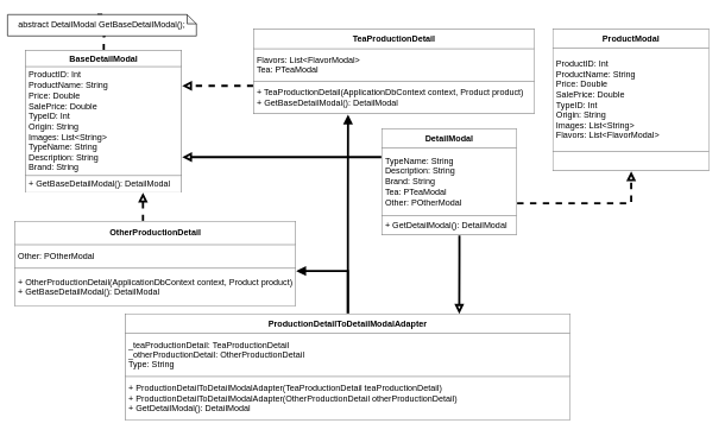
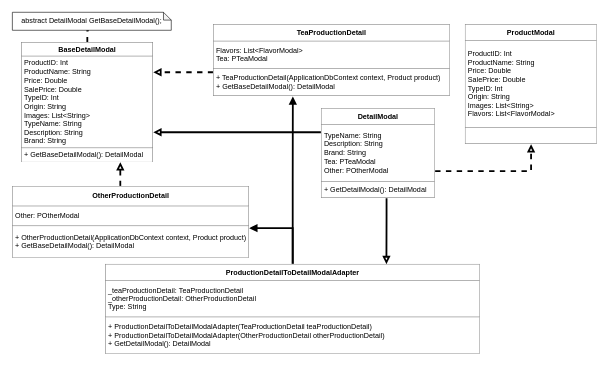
- <mxCell id="4" value="abstract DetailModal GetBaseDetailModal();" style="shape=note;whiteSpace=wrap;html=1;backgroundOutline=1;darkOpacity=0.05;labelBackgroundColor=default;align=center;size=13;" vertex="1" parent="1"><mxGeometry x="10" y="20" width="265" height="30" as="geometry" /></mxCell>
+ <mxCell id="4" value="abstract DetailModal GetBaseDetailModal();" style="shape=note;whiteSpace=wrap;html=1;backgroundOutline=1;darkOpacity=0.05;labelBackgroundColor=default;align=center;size=13;" vertex="1" parent="1"><mxGeometry x="20" y="20" width="265" height="30" as="geometry" /></mxCell>
